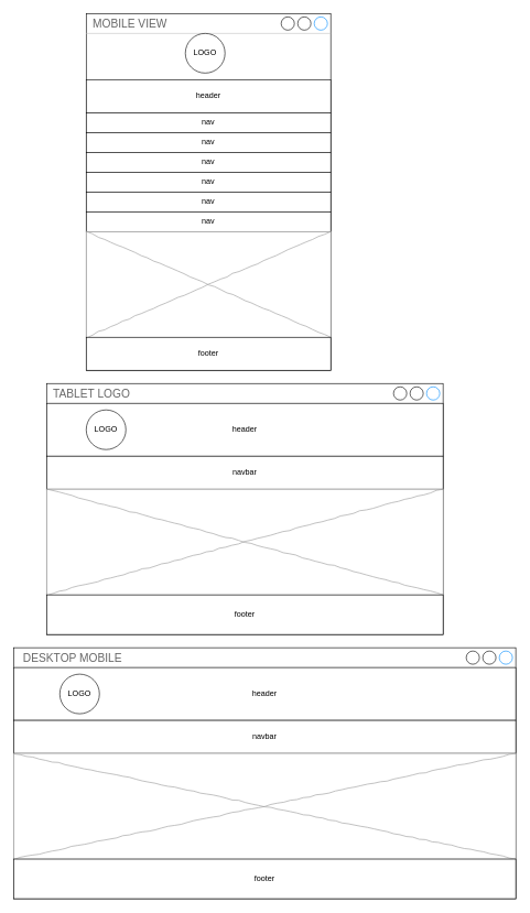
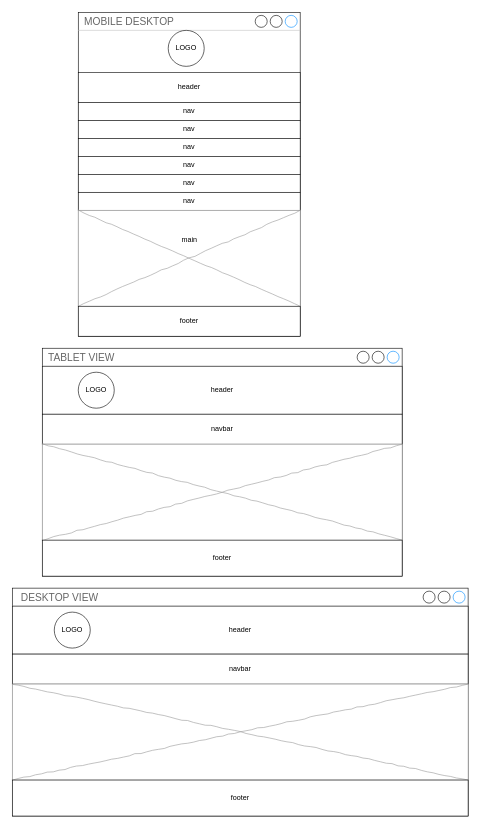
- <mxCell id="3" value="MOBILE VIEW" style="strokeWidth=1;shadow=0;dashed=0;align=center;html=1;shape=mxgraph.mockup.containers.window;align=left;verticalAlign=top;spacingLeft=8;strokeColor2=#008cff;strokeColor3=#c4c4c4;fontColor=#666666;mainText=;fontSize=17;labelBackgroundColor=none;" parent="1" vertex="1"><mxGeometry x="130" y="20" width="370" height="540" as="geometry" /></mxCell>
+ <mxCell id="3" value="MOBILE DESKTOP" style="strokeWidth=1;shadow=0;dashed=0;align=center;html=1;shape=mxgraph.mockup.containers.window;align=left;verticalAlign=top;spacingLeft=8;strokeColor2=#008cff;strokeColor3=#c4c4c4;fontColor=#666666;mainText=;fontSize=17;labelBackgroundColor=none;" parent="1" vertex="1"><mxGeometry x="130" y="20" width="370" height="540" as="geometry" /></mxCell>
+ <mxCell id="13" value="main" style="text;html=1;align=center;verticalAlign=middle;resizable=0;points=[];autosize=1;strokeColor=none;fillColor=none;" parent="1" vertex="1"><mxGeometry x="295" y="390" width="40" height="20" as="geometry" /></mxCell>
- <mxCell id="2" value="TABLET LOGO" style="strokeWidth=1;shadow=0;dashed=0;align=center;html=1;shape=mxgraph.mockup.containers.window;align=left;verticalAlign=top;spacingLeft=8;strokeColor2=#008cff;strokeColor3=#c4c4c4;fontColor=#666666;mainText=;fontSize=17;labelBackgroundColor=none;" vertex="1" parent="1"><mxGeometry x="70" y="580" width="600" height="380" as="geometry" /></mxCell>
+ <mxCell id="2" value="TABLET VIEW" style="strokeWidth=1;shadow=0;dashed=0;align=center;html=1;shape=mxgraph.mockup.containers.window;align=left;verticalAlign=top;spacingLeft=8;strokeColor2=#008cff;strokeColor3=#c4c4c4;fontColor=#666666;mainText=;fontSize=17;labelBackgroundColor=none;" vertex="1" parent="1"><mxGeometry x="70" y="580" width="600" height="380" as="geometry" /></mxCell>
- <mxCell id="20" value="&amp;nbsp;DESKTOP MOBILE" style="strokeWidth=1;shadow=0;dashed=0;align=center;html=1;shape=mxgraph.mockup.containers.window;align=left;verticalAlign=top;spacingLeft=8;strokeColor2=#008cff;strokeColor3=#c4c4c4;fontColor=#666666;mainText=;fontSize=17;labelBackgroundColor=none;" vertex="1" parent="1"><mxGeometry x="20" y="980" width="760" height="380" as="geometry" /></mxCell>
+ <mxCell id="20" value="&amp;nbsp;DESKTOP VIEW" style="strokeWidth=1;shadow=0;dashed=0;align=center;html=1;shape=mxgraph.mockup.containers.window;align=left;verticalAlign=top;spacingLeft=8;strokeColor2=#008cff;strokeColor3=#c4c4c4;fontColor=#666666;mainText=;fontSize=17;labelBackgroundColor=none;" vertex="1" parent="1"><mxGeometry x="20" y="980" width="760" height="380" as="geometry" /></mxCell>
